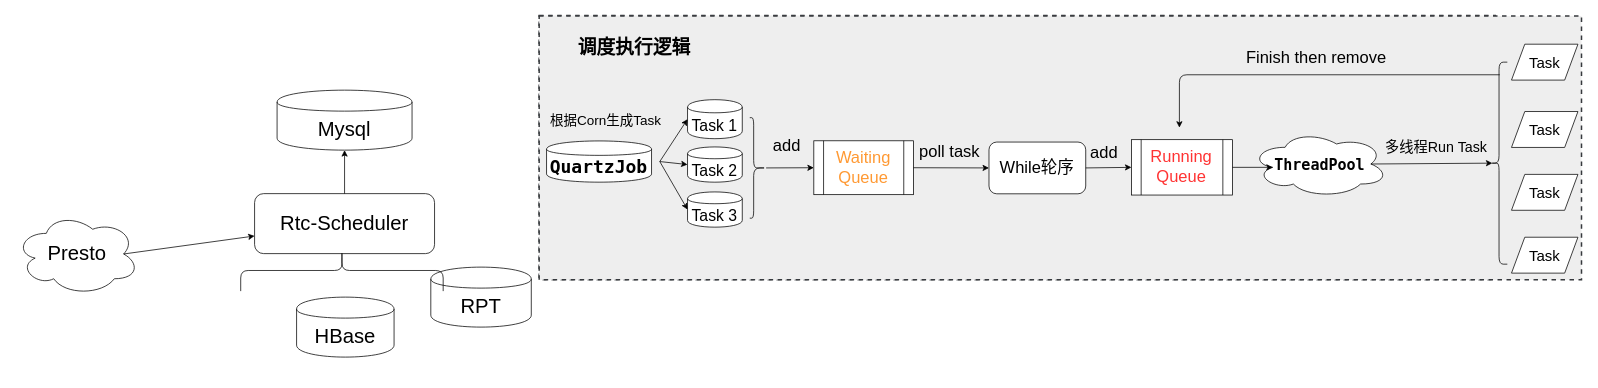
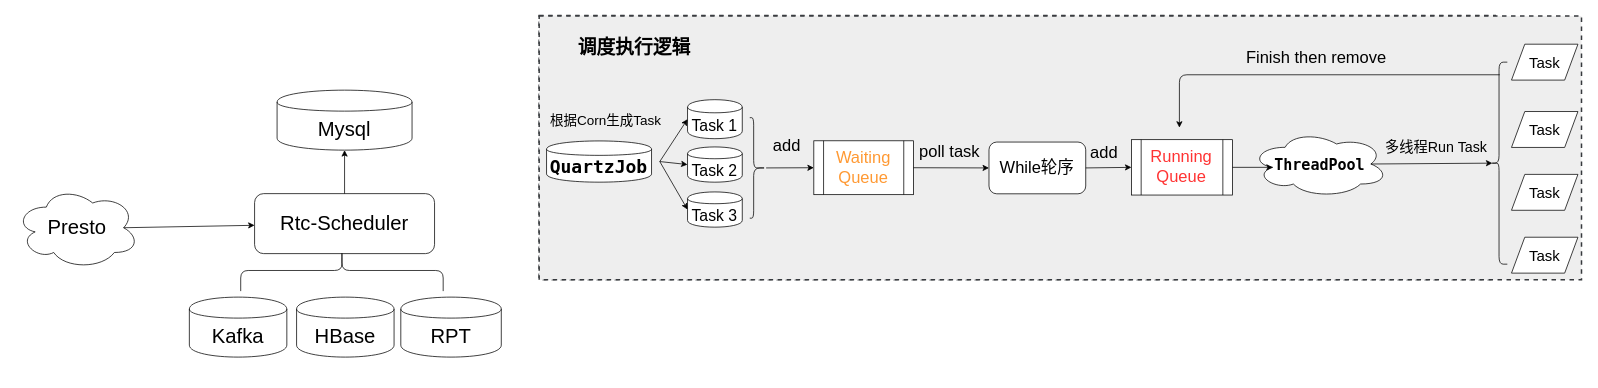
- <mxCell id="4" value="&lt;font style=&quot;font-size: 27px&quot;&gt;Presto&lt;/font&gt;" style="ellipse;shape=cloud;whiteSpace=wrap;html=1;" vertex="1" parent="1"><mxGeometry x="20" y="283" width="165" height="110" as="geometry" /></mxCell>
+ <mxCell id="4" value="&lt;font style=&quot;font-size: 27px&quot;&gt;Presto&lt;/font&gt;" style="ellipse;shape=cloud;whiteSpace=wrap;html=1;" vertex="1" parent="1"><mxGeometry x="20" y="248" width="165" height="110" as="geometry" /></mxCell>
- <mxCell id="7" value="&lt;font style=&quot;font-size: 27px&quot;&gt;RPT&lt;/font&gt;" style="shape=cylinder;whiteSpace=wrap;html=1;boundedLbl=1;backgroundOutline=1;" vertex="1" parent="1"><mxGeometry x="574" y="355.5" width="134" height="80" as="geometry" /></mxCell>
+ <mxCell id="7" value="&lt;font style=&quot;font-size: 27px&quot;&gt;RPT&lt;/font&gt;" style="shape=cylinder;whiteSpace=wrap;html=1;boundedLbl=1;backgroundOutline=1;" vertex="1" parent="1"><mxGeometry x="534" y="395.5" width="134" height="80" as="geometry" /></mxCell>
+ <mxCell id="5" value="&lt;font style=&quot;font-size: 27px&quot;&gt;Kafka&lt;/font&gt;" style="shape=cylinder;whiteSpace=wrap;html=1;boundedLbl=1;backgroundOutline=1;" vertex="1" parent="1"><mxGeometry x="252" y="395.5" width="130" height="80" as="geometry" /></mxCell>
